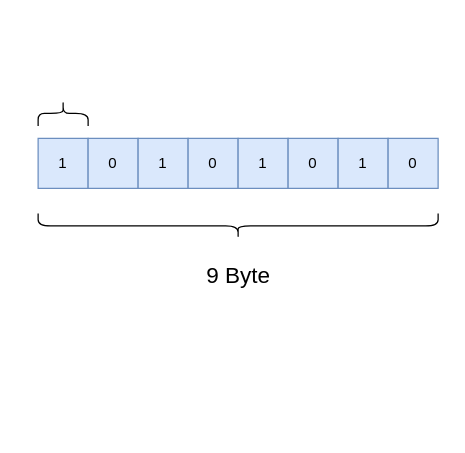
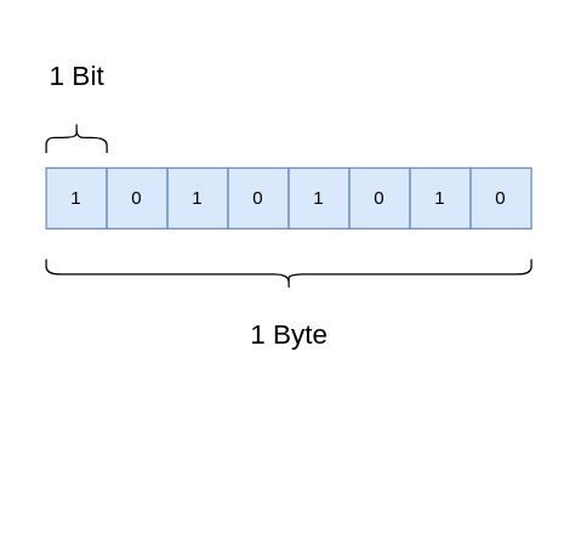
+ <mxCell id="13" value="1 Bit" style="text;html=1;align=center;verticalAlign=middle;resizable=0;points=[];autosize=1;strokeColor=none;fillColor=none;fontSize=18;" parent="1" vertex="1"><mxGeometry x="20" y="30" width="60" height="40" as="geometry" /></mxCell>
- <mxCell id="11" value="9 Byte" style="text;html=1;align=center;verticalAlign=middle;resizable=0;points=[];autosize=1;strokeColor=none;fillColor=none;fontSize=18;" parent="1" vertex="1"><mxGeometry x="155" y="200" width="70" height="40" as="geometry" /></mxCell>
+ <mxCell id="11" value="1 Byte" style="text;html=1;align=center;verticalAlign=middle;resizable=0;points=[];autosize=1;strokeColor=none;fillColor=none;fontSize=18;" parent="1" vertex="1"><mxGeometry x="155" y="200" width="70" height="40" as="geometry" /></mxCell>
